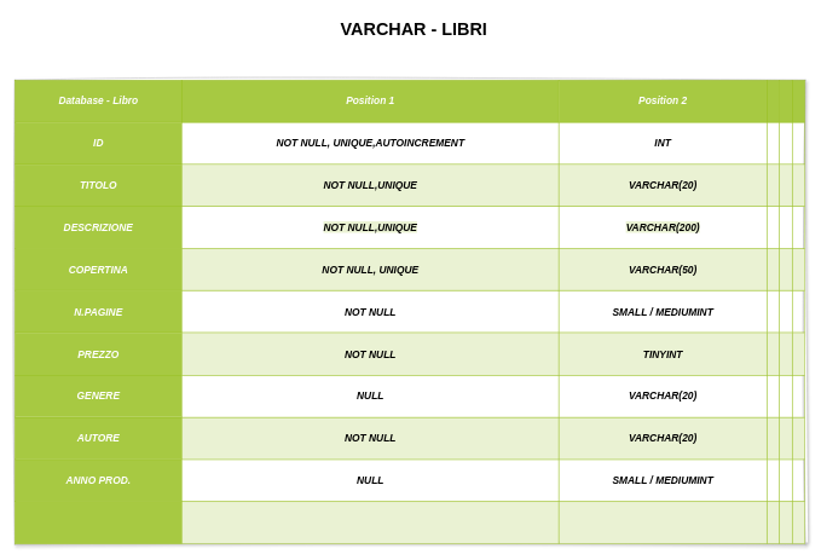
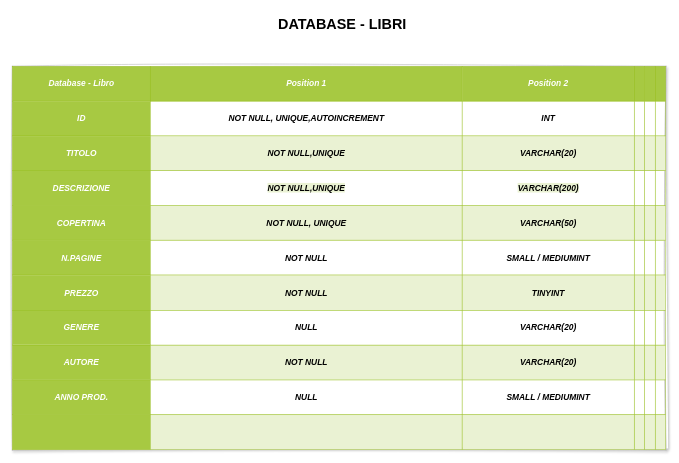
- <mxCell id="3" value="VARCHAR - LIBRI" style="text;strokeColor=none;fillColor=none;html=1;fontSize=24;fontStyle=1;verticalAlign=middle;align=center;rounded=0;shadow=1;sketch=1;curveFitting=1;jiggle=2;" parent="1" vertex="1"><mxGeometry x="180" y="20" width="780" height="40" as="geometry" /></mxCell>
+ <mxCell id="3" value="DATABASE - LIBRI" style="text;strokeColor=none;fillColor=none;html=1;fontSize=24;fontStyle=1;verticalAlign=middle;align=center;rounded=0;shadow=1;sketch=1;curveFitting=1;jiggle=2;" parent="1" vertex="1"><mxGeometry x="180" y="20" width="780" height="40" as="geometry" /></mxCell>
